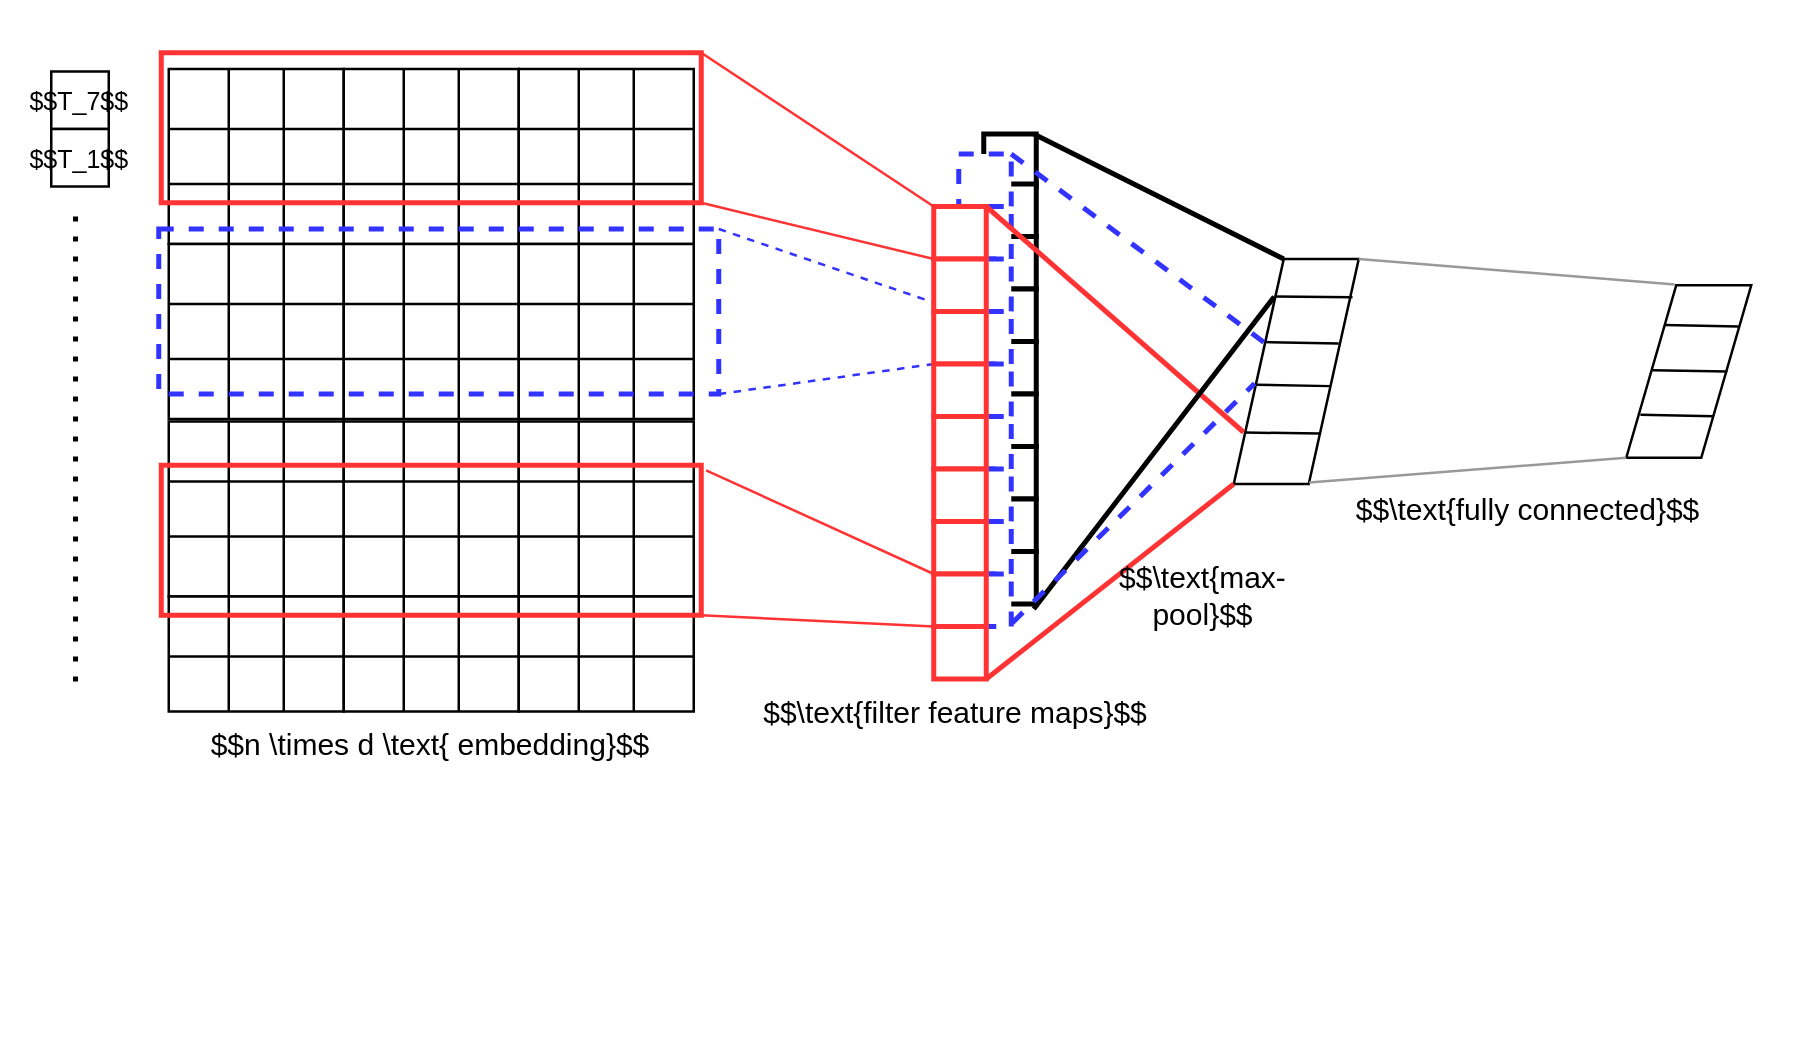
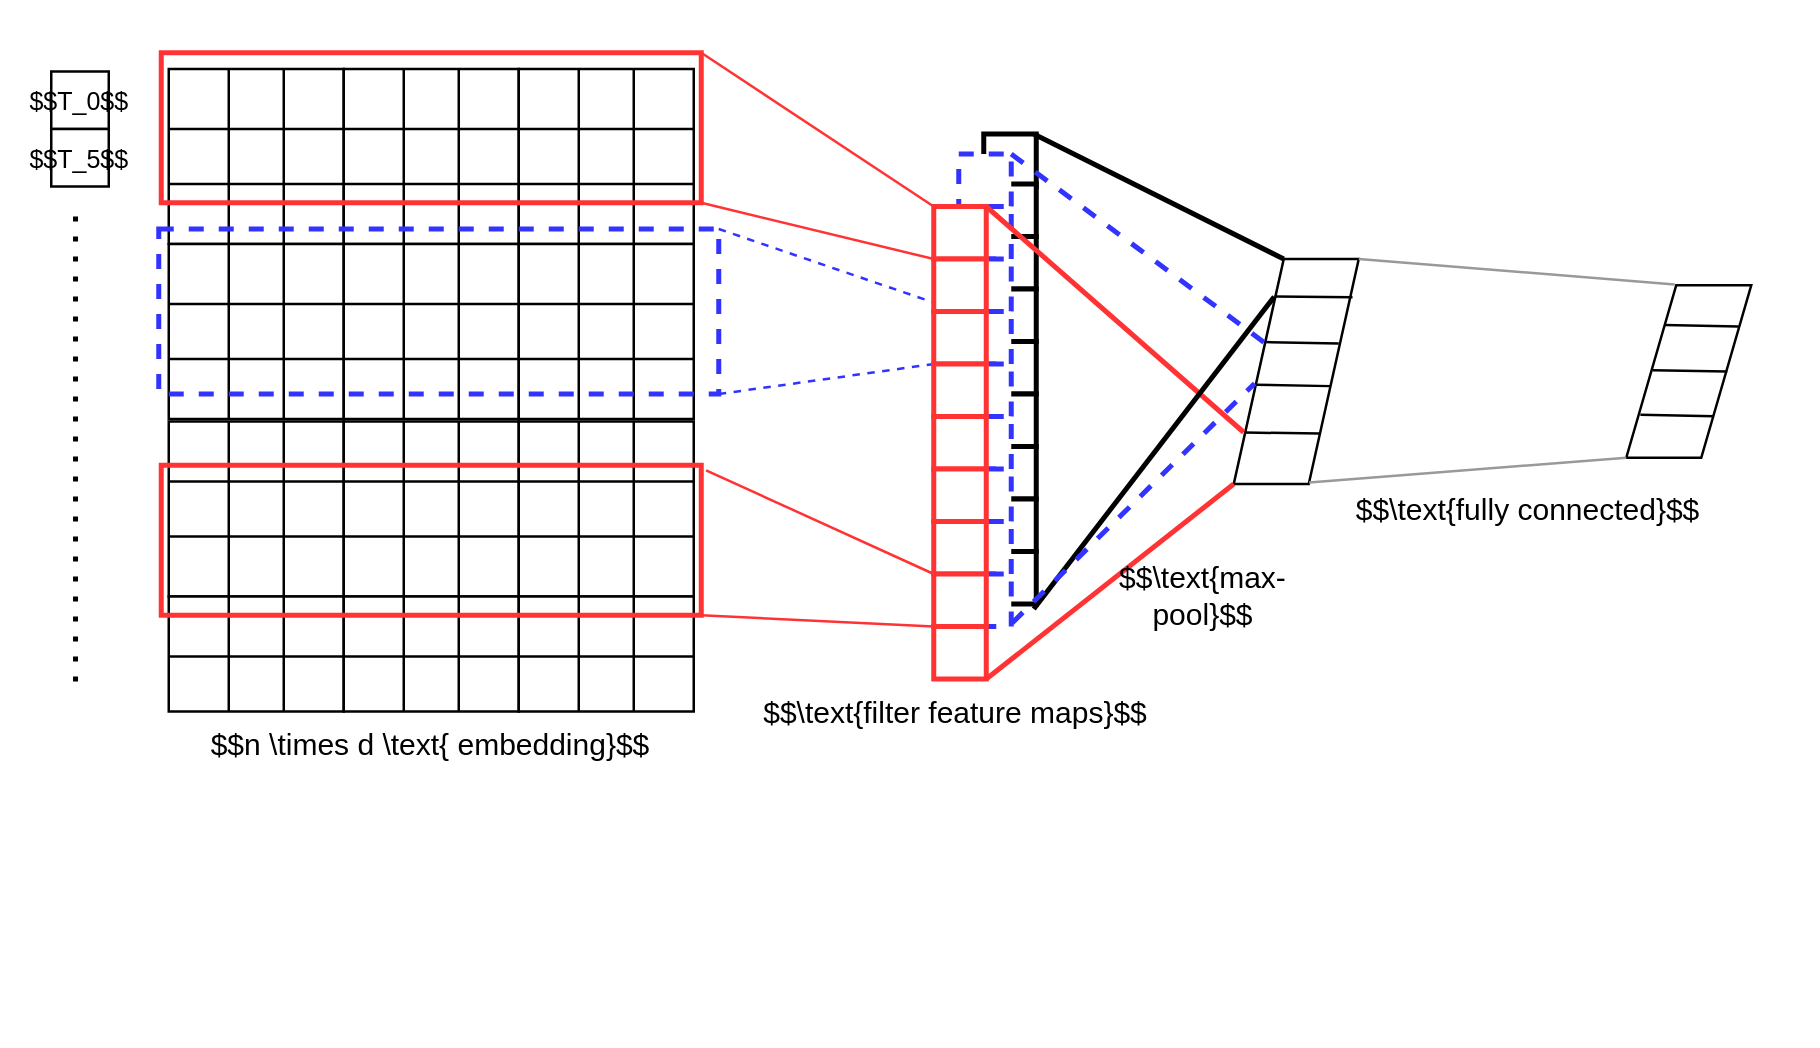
- <mxCell id="219" value="&lt;span style=&quot;font-size: 10px&quot;&gt;$$T_7$$&lt;/span&gt;" style="whiteSpace=wrap;html=1;aspect=fixed;strokeColor=#000000;strokeWidth=1;fillColor=#ffffff;" vertex="1" parent="1"><mxGeometry x="20" y="28" width="23" height="23" as="geometry" /></mxCell>
+ <mxCell id="219" value="&lt;span style=&quot;font-size: 10px&quot;&gt;$$T_0$$&lt;/span&gt;" style="whiteSpace=wrap;html=1;aspect=fixed;strokeColor=#000000;strokeWidth=1;fillColor=#ffffff;" vertex="1" parent="1"><mxGeometry x="20" y="28" width="23" height="23" as="geometry" /></mxCell>
- <mxCell id="220" value="&lt;span style=&quot;font-size: 10px&quot;&gt;$$T_1$$&lt;/span&gt;" style="whiteSpace=wrap;html=1;aspect=fixed;strokeColor=#000000;strokeWidth=1;fillColor=#ffffff;" vertex="1" parent="1"><mxGeometry x="20" y="51" width="23" height="23" as="geometry" /></mxCell>
+ <mxCell id="220" value="&lt;span style=&quot;font-size: 10px&quot;&gt;$$T_5$$&lt;/span&gt;" style="whiteSpace=wrap;html=1;aspect=fixed;strokeColor=#000000;strokeWidth=1;fillColor=#ffffff;" vertex="1" parent="1"><mxGeometry x="20" y="51" width="23" height="23" as="geometry" /></mxCell>
